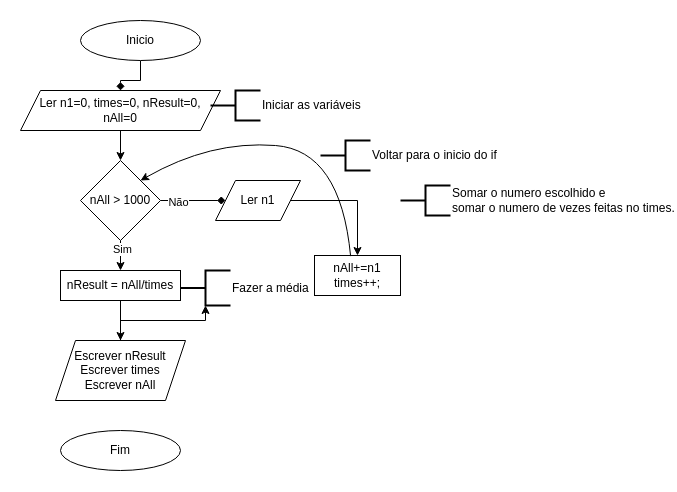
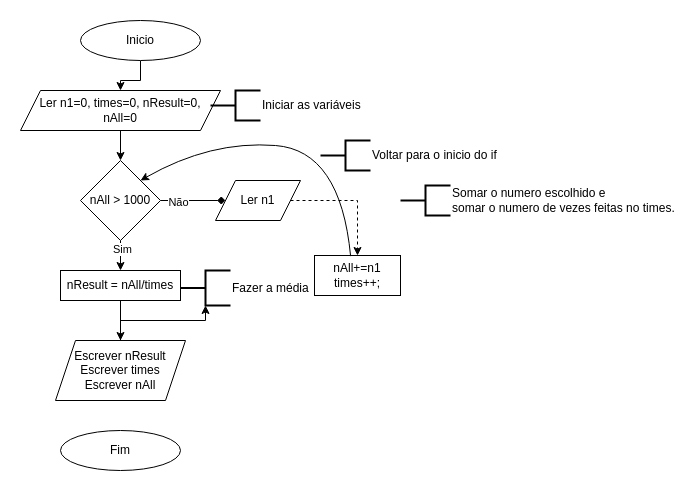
- <mxCell id="2" value="" style="edgeStyle=orthogonalEdgeStyle;rounded=0;orthogonalLoop=1;jettySize=auto;html=1;endArrow=diamond;" edge="1" parent="1" source="3" target="5"><mxGeometry relative="1" as="geometry" /></mxCell>
+ <mxCell id="2" value="" style="edgeStyle=orthogonalEdgeStyle;rounded=0;orthogonalLoop=1;jettySize=auto;html=1;" edge="1" parent="1" source="3" target="5"><mxGeometry relative="1" as="geometry" /></mxCell>
- <mxCell id="16" value="" style="edgeStyle=orthogonalEdgeStyle;rounded=0;orthogonalLoop=1;jettySize=auto;html=1;" edge="1" parent="1" source="17" target="18"><mxGeometry relative="1" as="geometry" /></mxCell>
+ <mxCell id="16" value="" style="edgeStyle=orthogonalEdgeStyle;rounded=0;orthogonalLoop=1;jettySize=auto;html=1;dashed=1;" edge="1" parent="1" source="17" target="18"><mxGeometry relative="1" as="geometry" /></mxCell>
